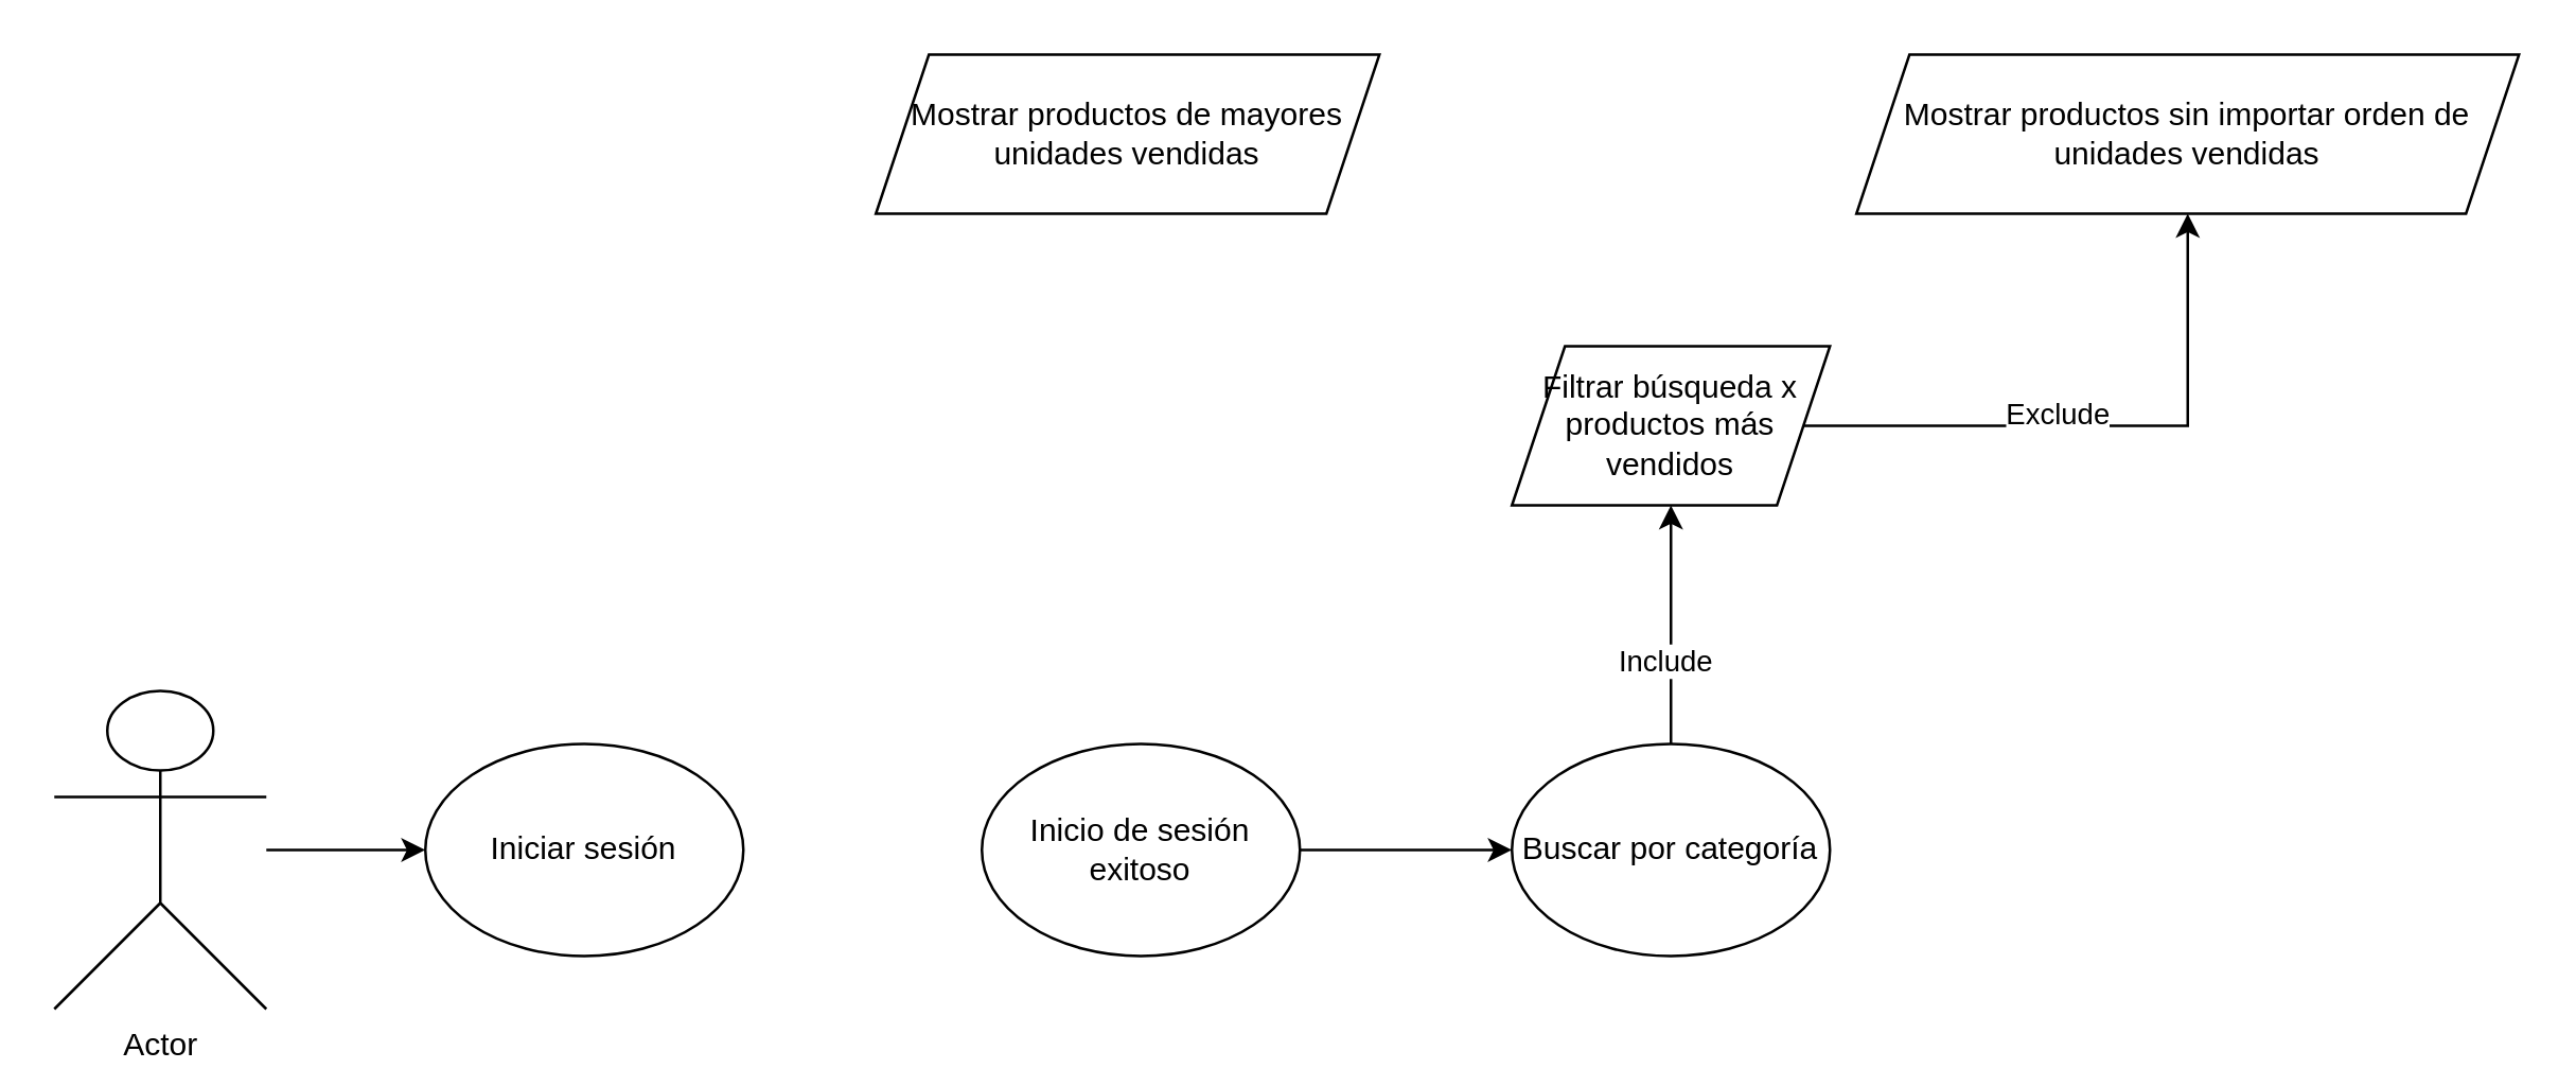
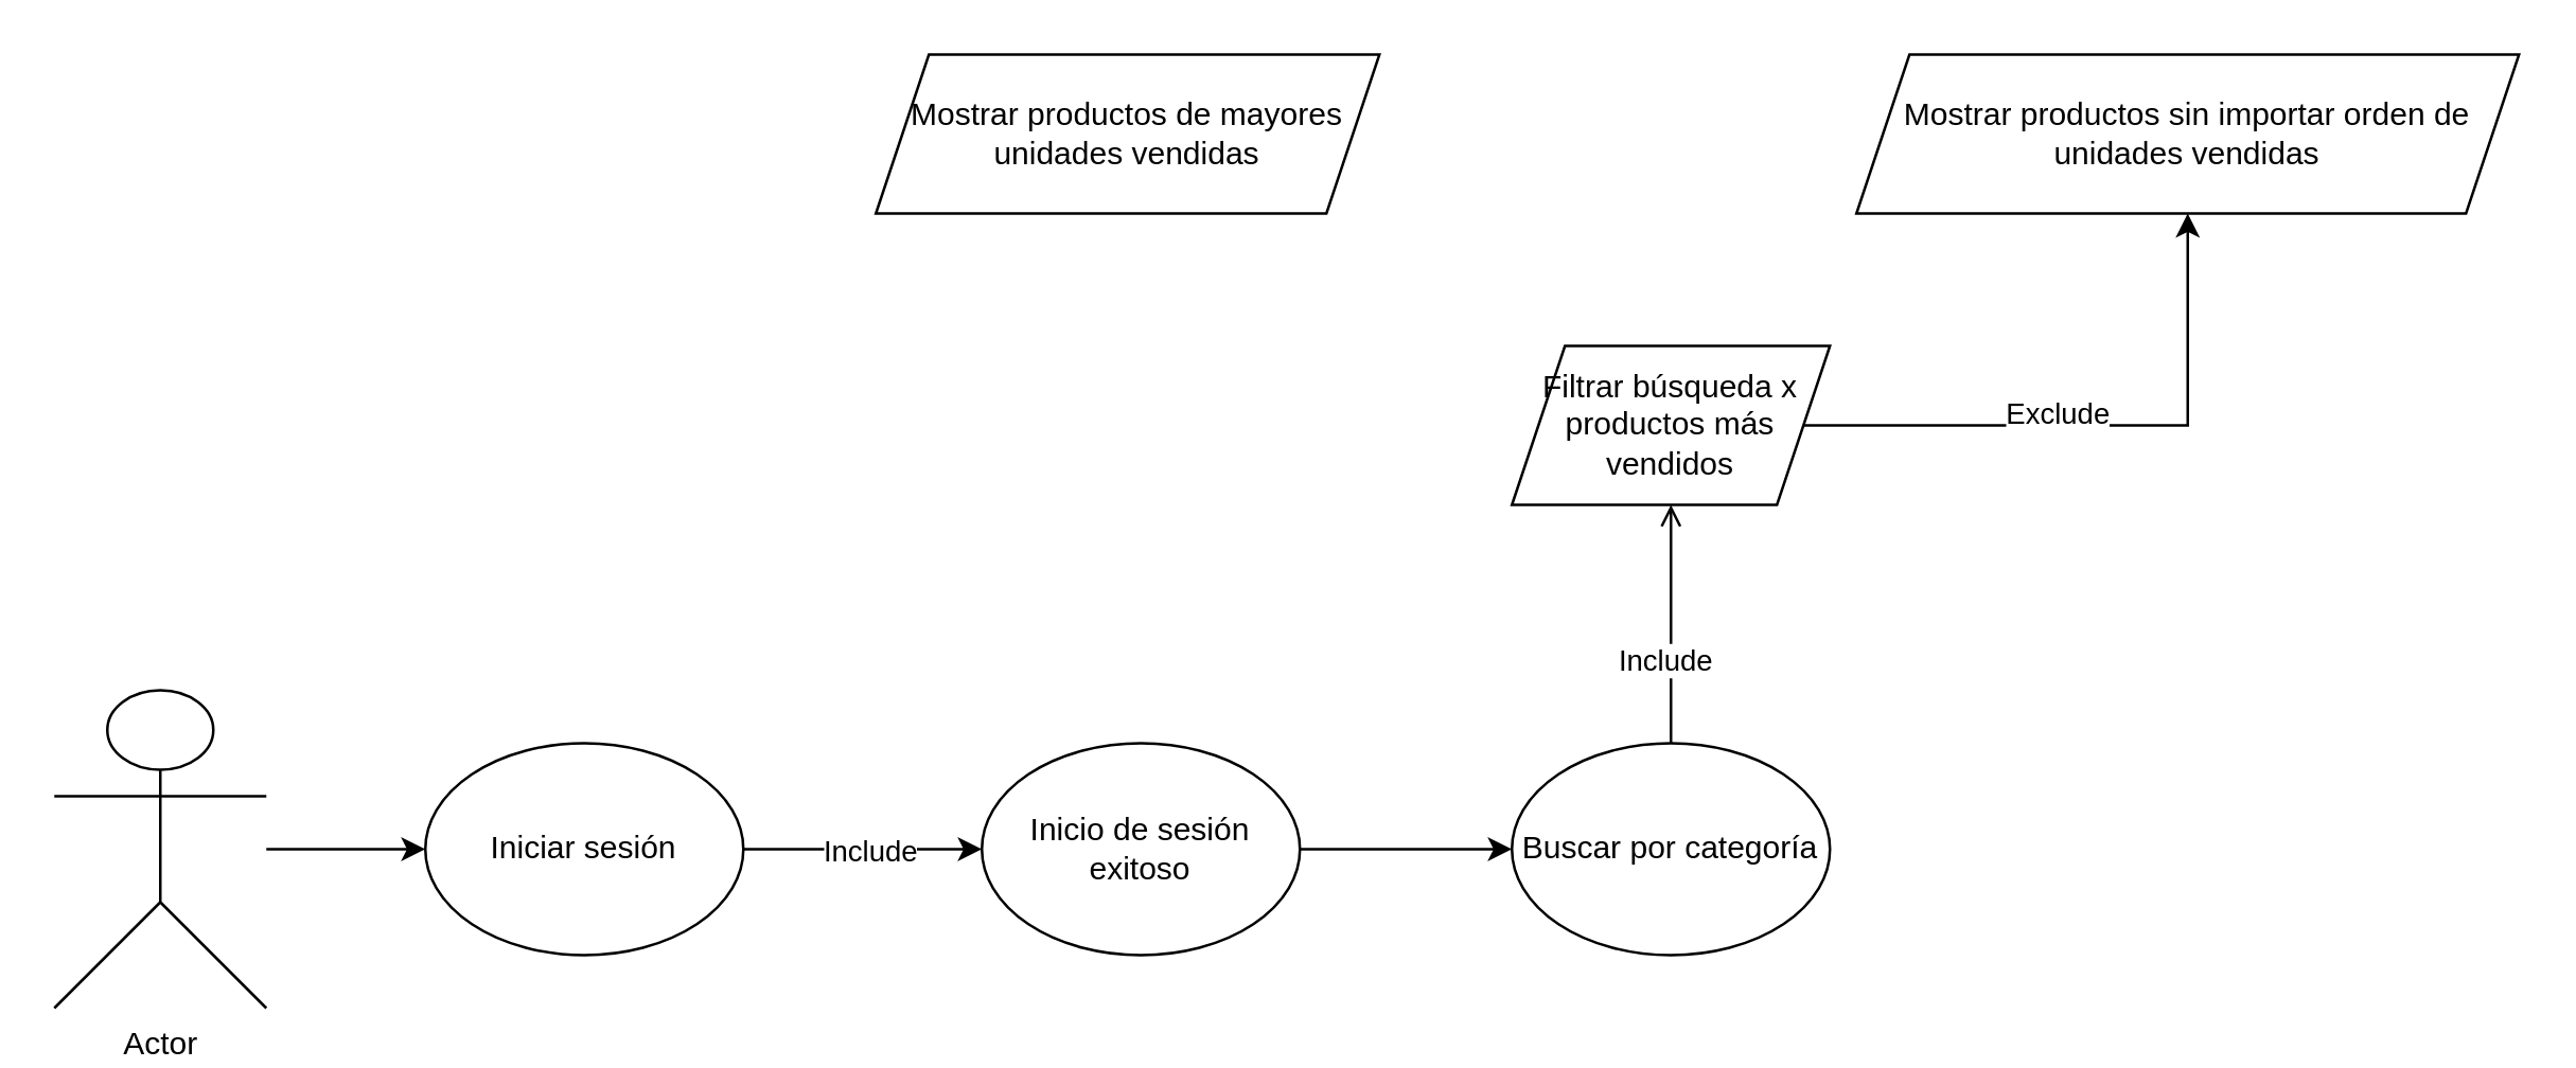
- <mxCell id="9" style="edgeStyle=orthogonalEdgeStyle;rounded=0;orthogonalLoop=1;jettySize=auto;html=1;entryX=0.5;entryY=1;entryDx=0;entryDy=0;" edge="1" parent="1" source="11" target="14"><mxGeometry relative="1" as="geometry" /></mxCell>
+ <mxCell id="9" style="edgeStyle=orthogonalEdgeStyle;rounded=0;orthogonalLoop=1;jettySize=auto;html=1;entryX=0.5;entryY=1;entryDx=0;entryDy=0;endArrow=open;" edge="1" parent="1" source="11" target="14"><mxGeometry relative="1" as="geometry" /></mxCell>
+ <mxCell id="4" style="edgeStyle=orthogonalEdgeStyle;rounded=0;orthogonalLoop=1;jettySize=auto;html=1;entryX=0;entryY=0.5;entryDx=0;entryDy=0;" edge="1" parent="1" source="6" target="8"><mxGeometry relative="1" as="geometry" /></mxCell>
+ <mxCell id="5" value="Include" style="edgeLabel;html=1;align=center;verticalAlign=middle;resizable=0;points=[];" vertex="1" connectable="0" parent="4"><mxGeometry x="0.04" relative="1" as="geometry"><mxPoint as="offset" /></mxGeometry></mxCell>
